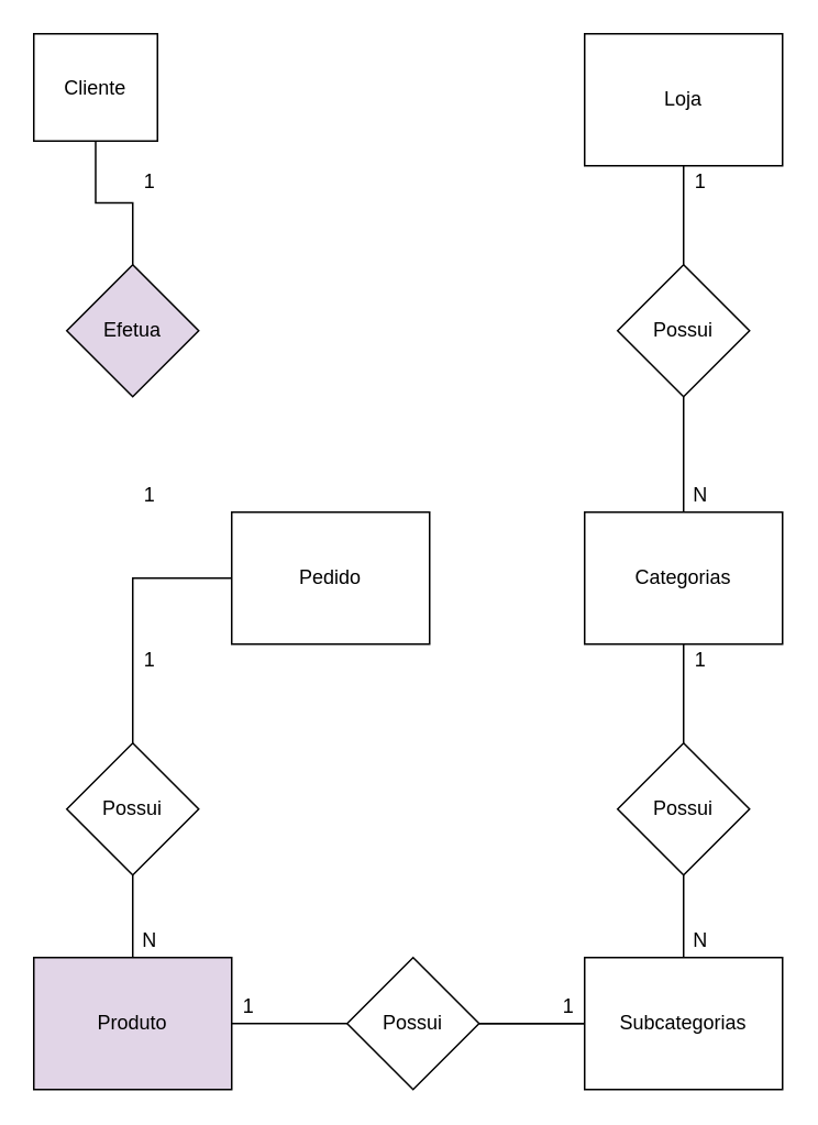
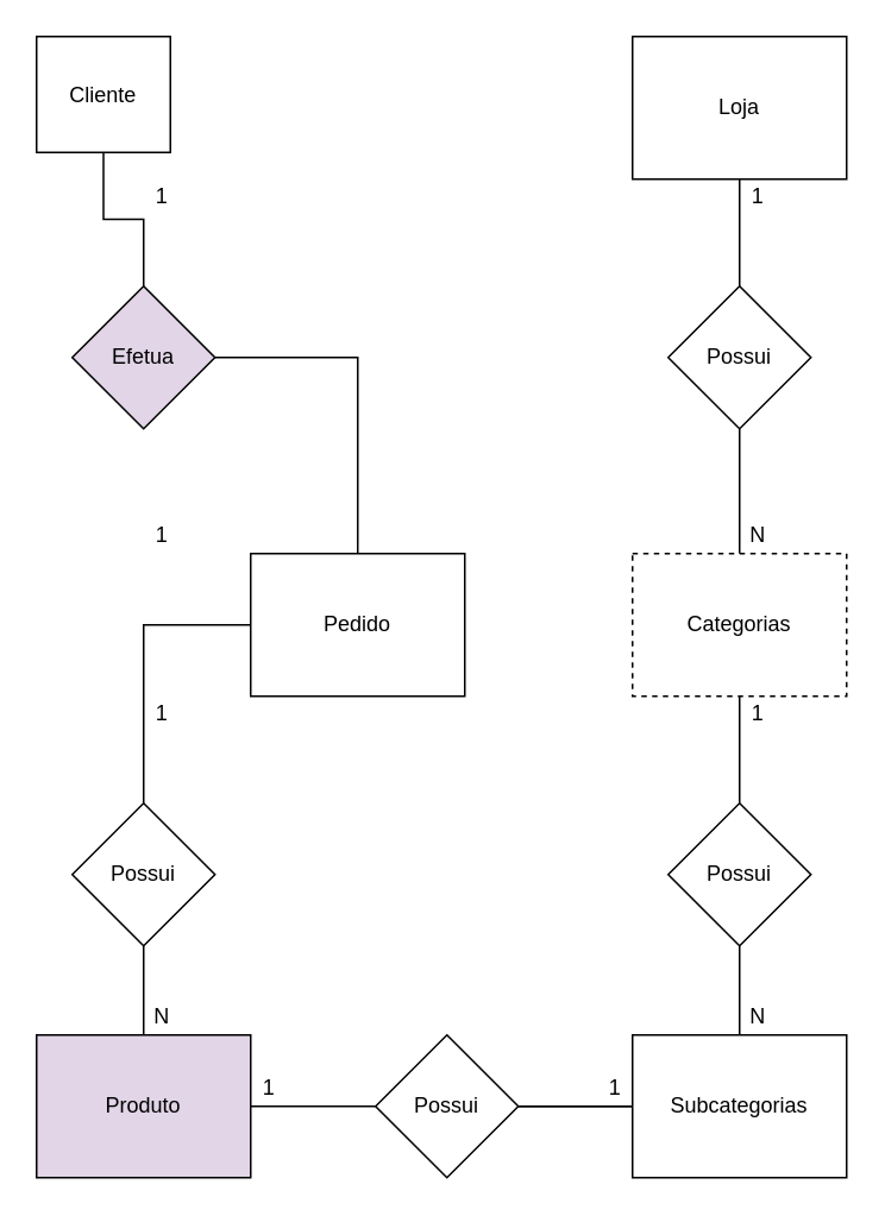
+ <mxCell id="24" style="edgeStyle=orthogonalEdgeStyle;rounded=0;orthogonalLoop=1;jettySize=auto;html=1;entryX=0.5;entryY=0;entryDx=0;entryDy=0;endArrow=none;endFill=0;" edge="1" parent="1" source="25" target="28"><mxGeometry relative="1" as="geometry" /></mxCell>
- <mxCell id="5" value="Categorias" style="rounded=0;whiteSpace=wrap;html=1;" vertex="1" parent="1"><mxGeometry x="354" y="310" width="120" height="80" as="geometry" /></mxCell>
+ <mxCell id="5" value="Categorias" style="rounded=0;whiteSpace=wrap;html=1;dashed=1;" vertex="1" parent="1"><mxGeometry x="354" y="310" width="120" height="80" as="geometry" /></mxCell>
